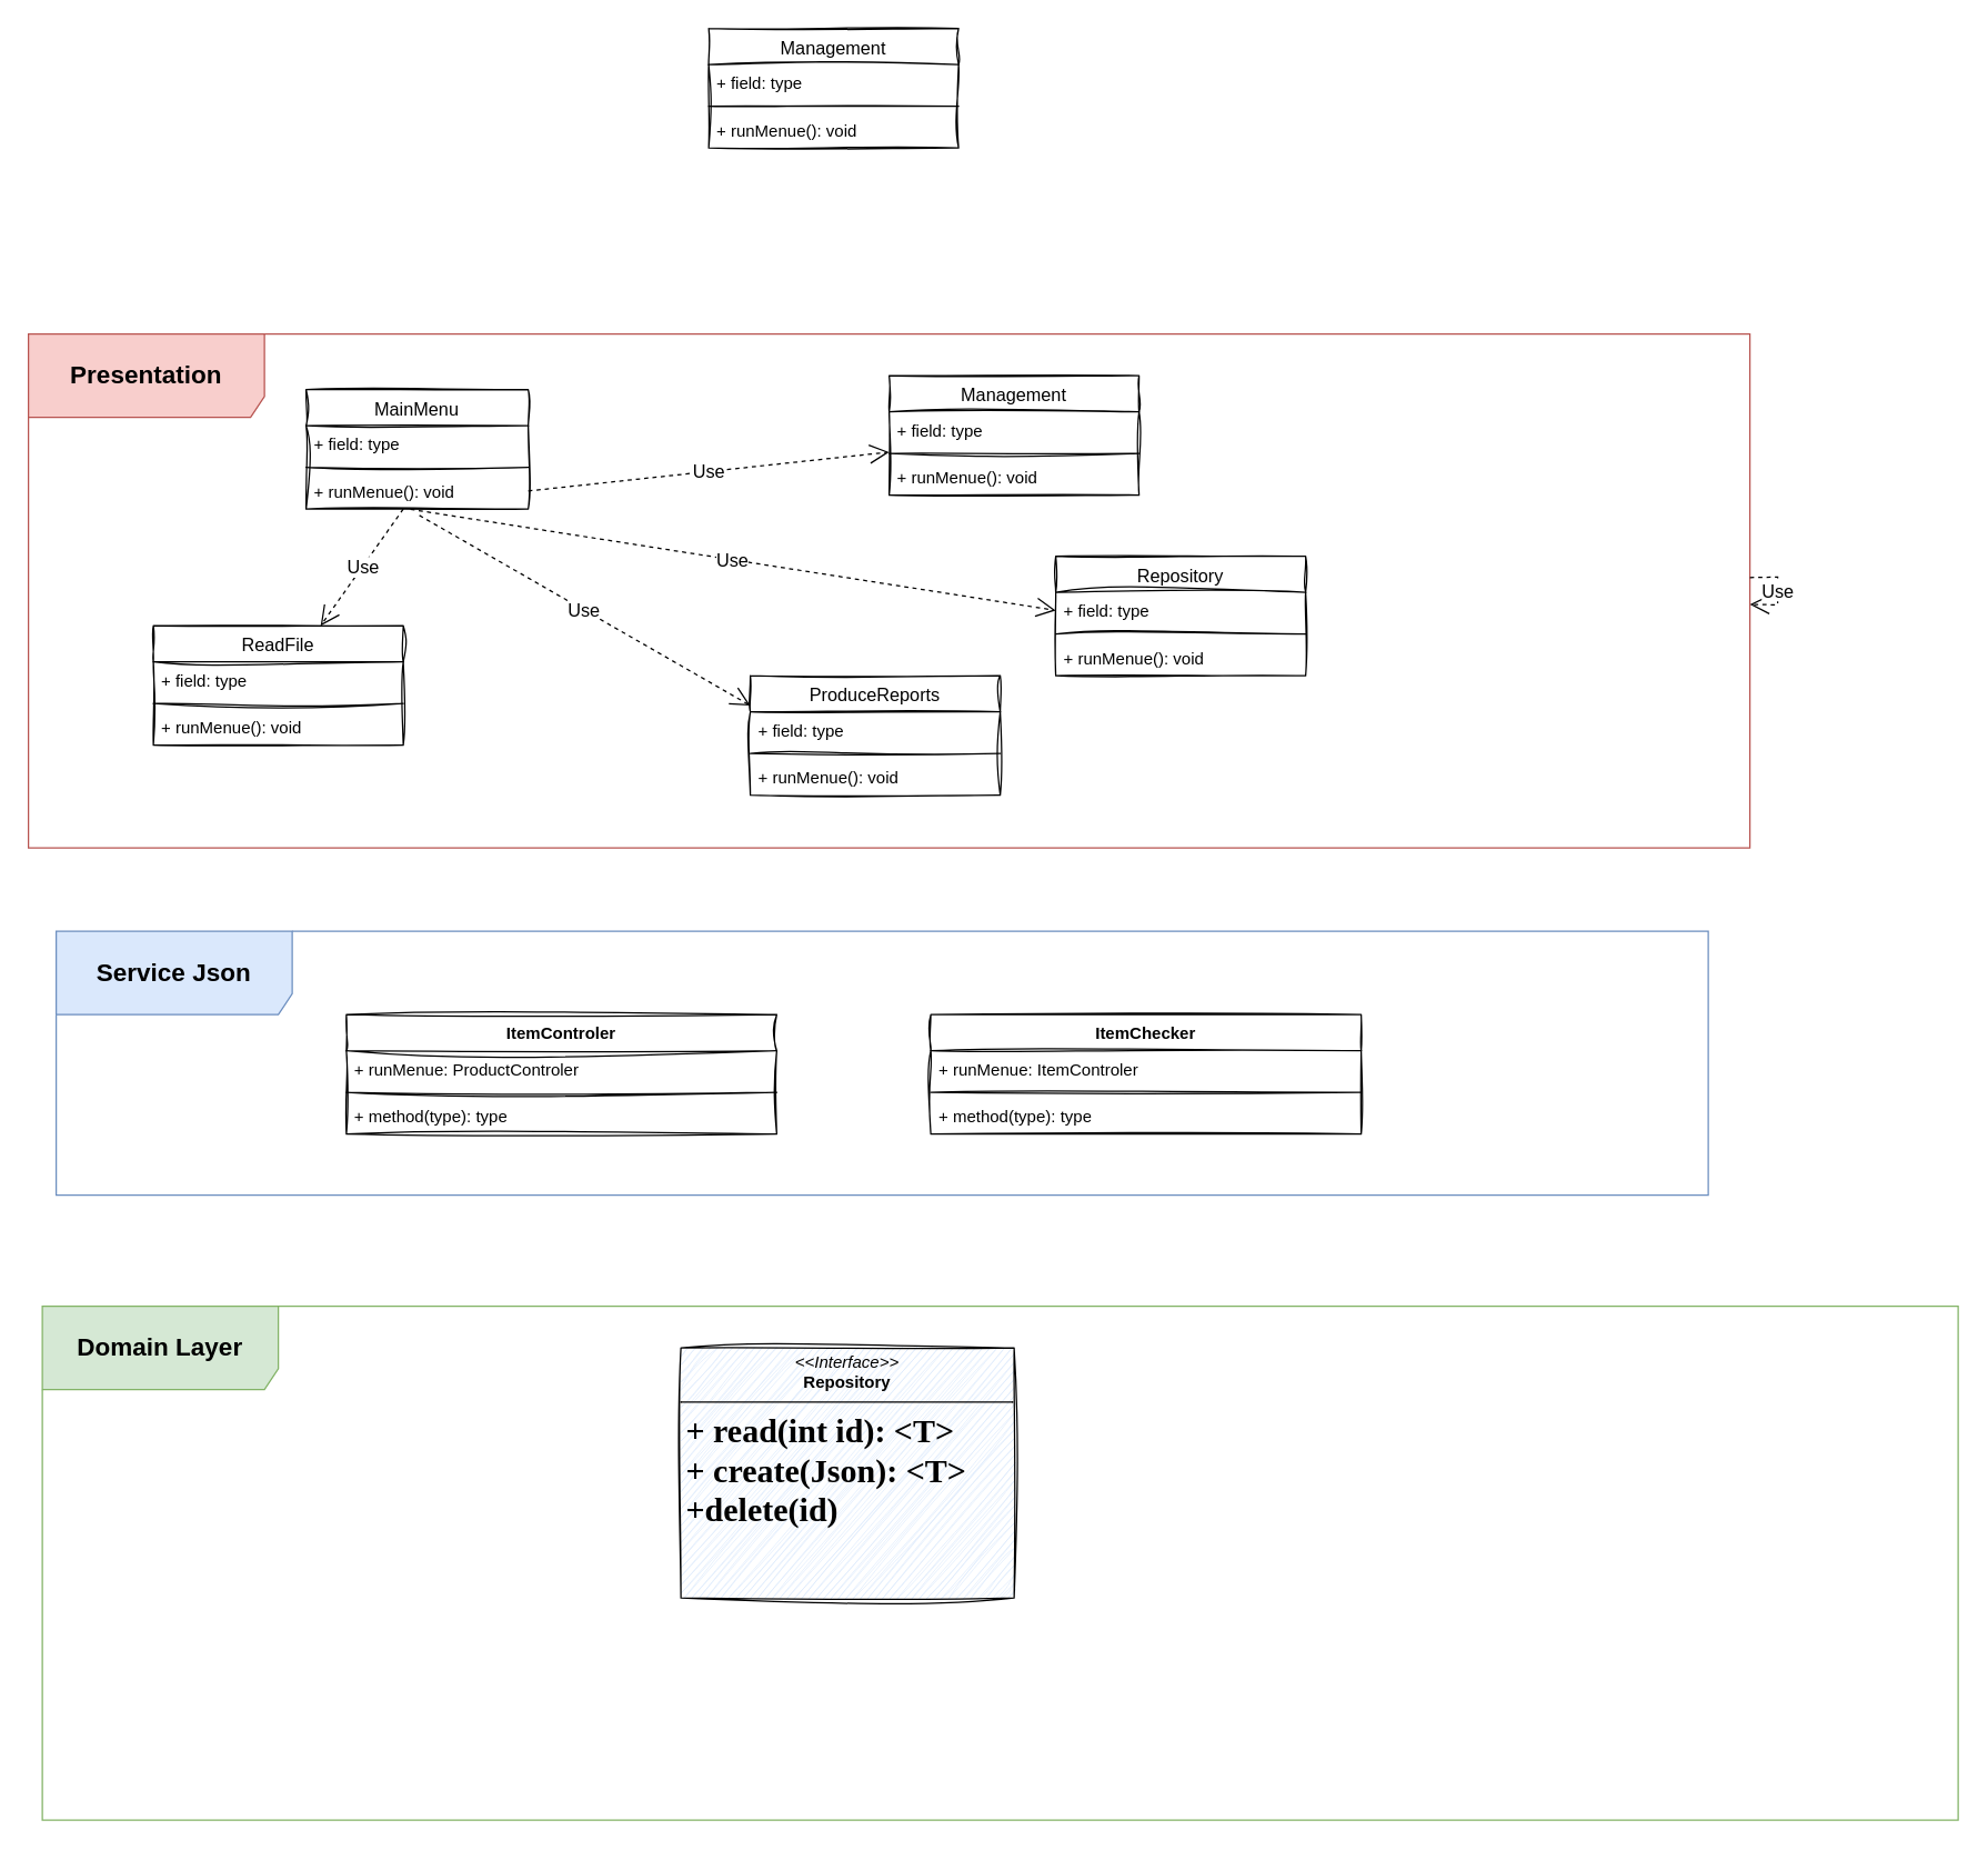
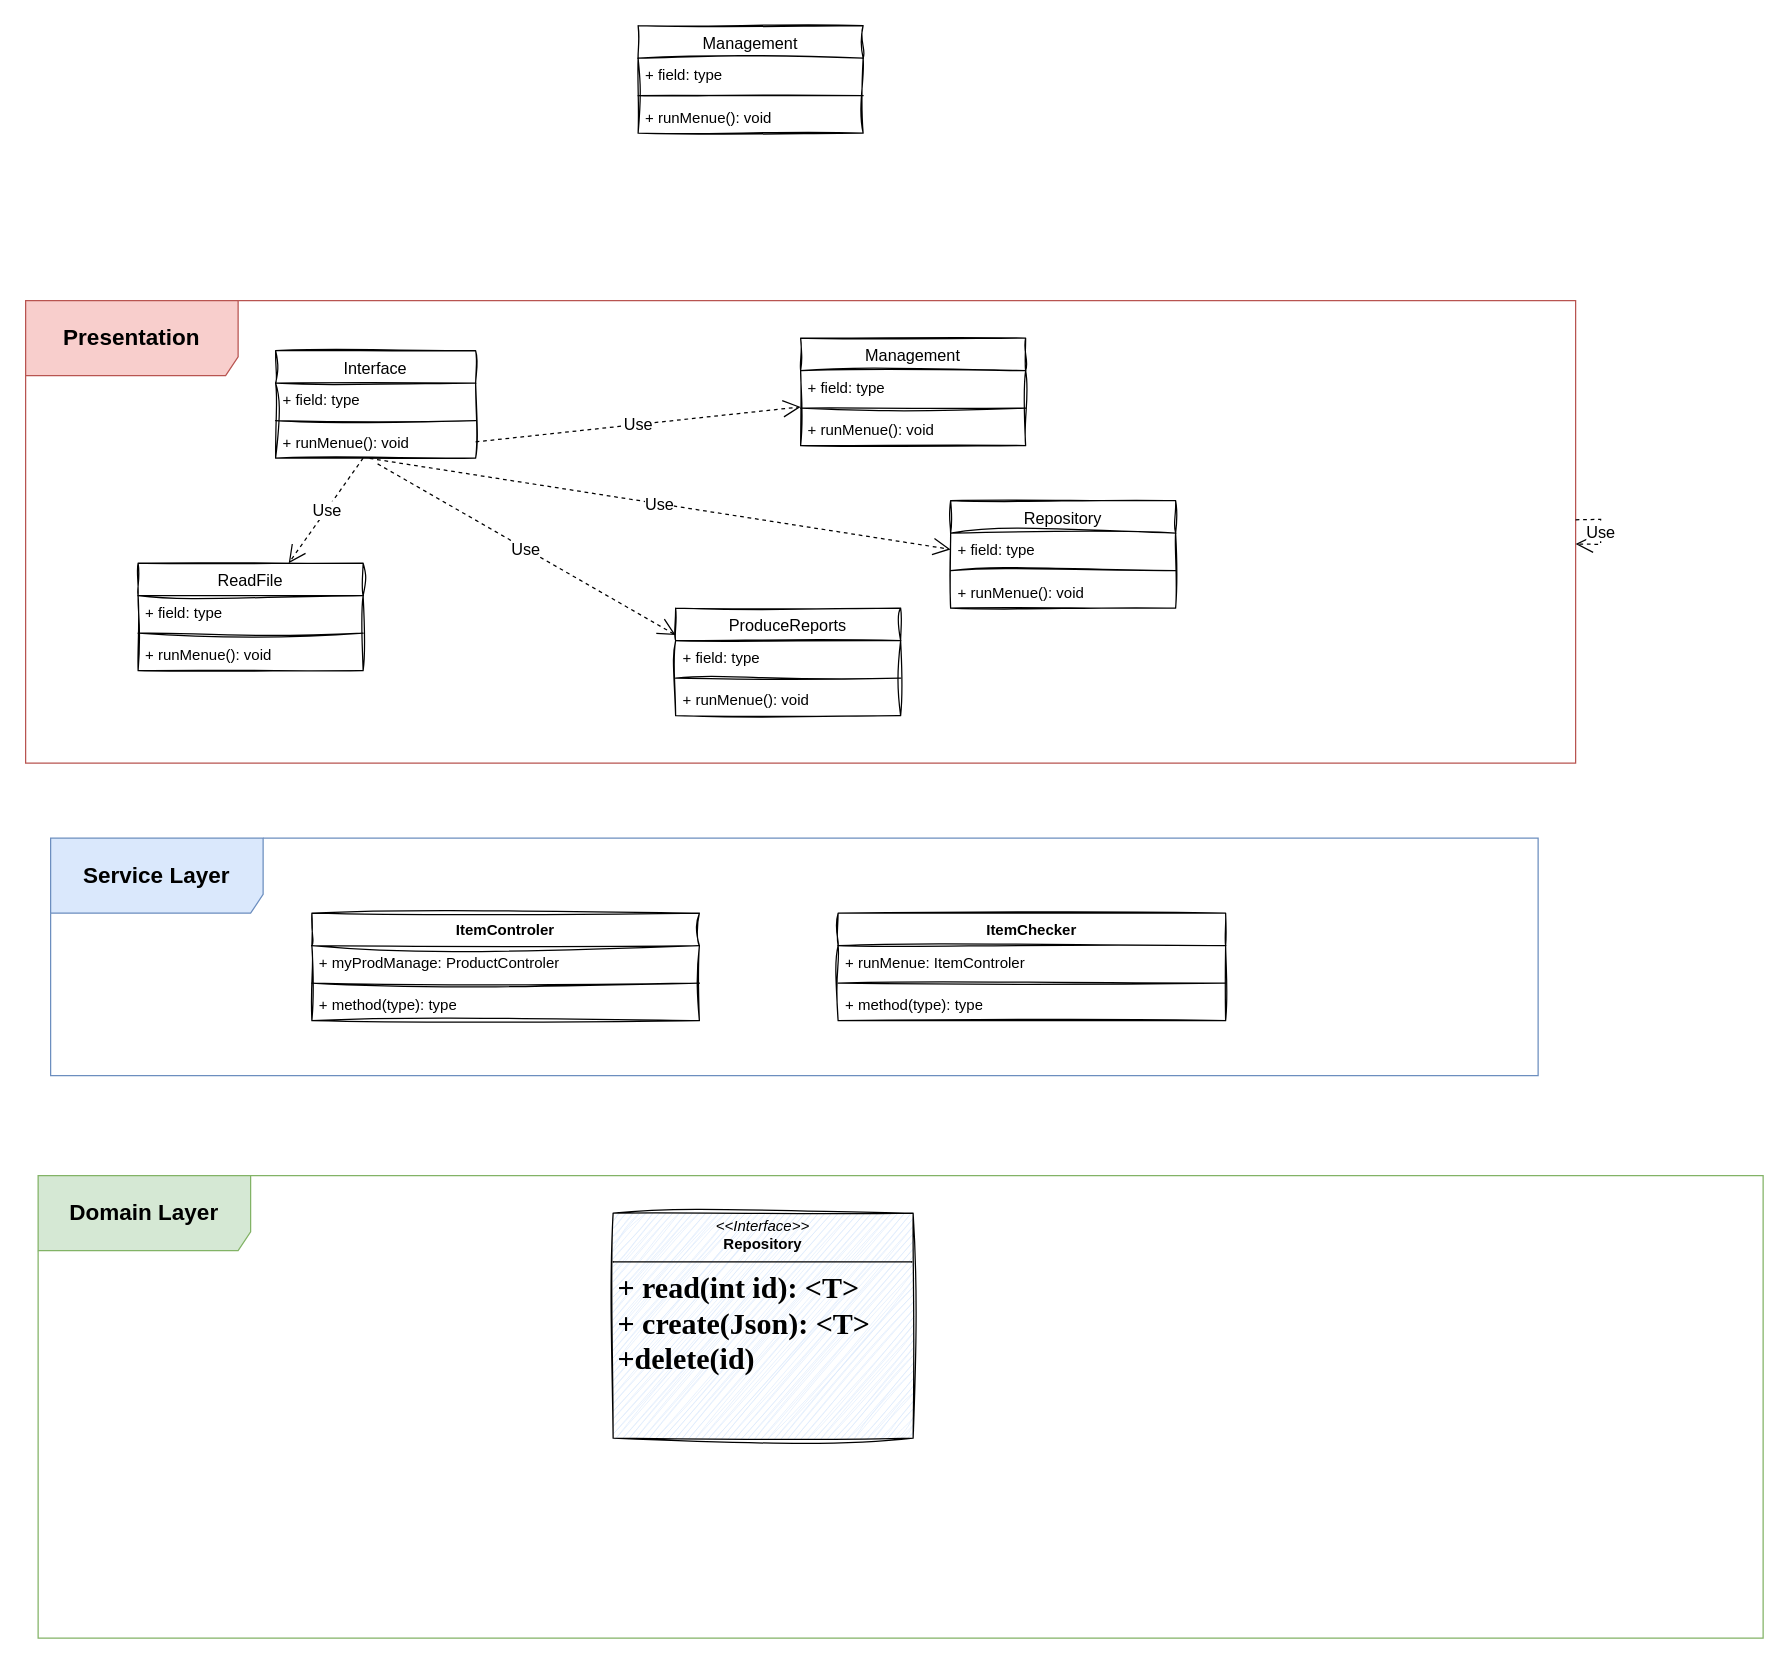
- <mxCell id="10" value="&lt;span style=&quot;font-family: Helvetica; font-size: 13px; font-weight: 400;&quot;&gt;MainMenu&lt;/span&gt;" style="swimlane;fontStyle=1;align=center;verticalAlign=top;childLayout=stackLayout;horizontal=1;startSize=26;horizontalStack=0;resizeParent=1;resizeParentMax=0;resizeLast=0;collapsible=1;marginBottom=0;whiteSpace=wrap;html=1;sketch=1;hachureGap=4;jiggle=2;curveFitting=1;fontFamily=Architects Daughter;fontSource=https%3A%2F%2Ffonts.googleapis.com%2Fcss%3Ffamily%3DArchitects%2BDaughter;" vertex="1" parent="1"><mxGeometry x="220" y="280" width="160" height="86" as="geometry" /></mxCell>
+ <mxCell id="10" value="&lt;span style=&quot;font-family: Helvetica; font-size: 13px; font-weight: 400;&quot;&gt;Interface&lt;/span&gt;" style="swimlane;fontStyle=1;align=center;verticalAlign=top;childLayout=stackLayout;horizontal=1;startSize=26;horizontalStack=0;resizeParent=1;resizeParentMax=0;resizeLast=0;collapsible=1;marginBottom=0;whiteSpace=wrap;html=1;sketch=1;hachureGap=4;jiggle=2;curveFitting=1;fontFamily=Architects Daughter;fontSource=https%3A%2F%2Ffonts.googleapis.com%2Fcss%3Ffamily%3DArchitects%2BDaughter;" vertex="1" parent="1"><mxGeometry x="220" y="280" width="160" height="86" as="geometry" /></mxCell>
- <mxCell id="7" value="&lt;h2&gt;Service Json&lt;/h2&gt;" style="shape=umlFrame;whiteSpace=wrap;html=1;pointerEvents=0;width=170;height=60;fillColor=#dae8fc;strokeColor=#6c8ebf;fontFamily=Helvetica;" vertex="1" parent="1"><mxGeometry x="40" y="670" width="1190" height="190" as="geometry" /></mxCell>
+ <mxCell id="7" value="&lt;h2&gt;Service Layer&lt;/h2&gt;" style="shape=umlFrame;whiteSpace=wrap;html=1;pointerEvents=0;width=170;height=60;fillColor=#dae8fc;strokeColor=#6c8ebf;fontFamily=Helvetica;" vertex="1" parent="1"><mxGeometry x="40" y="670" width="1190" height="190" as="geometry" /></mxCell>
- <mxCell id="32" value="&lt;span style=&quot;font-family: Helvetica;&quot;&gt;+ runMenue: ProductControler&lt;/span&gt;" style="text;strokeColor=none;fillColor=none;align=left;verticalAlign=top;spacingLeft=4;spacingRight=4;overflow=hidden;rotatable=0;points=[[0,0.5],[1,0.5]];portConstraint=eastwest;whiteSpace=wrap;html=1;fontFamily=Architects Daughter;fontSource=https%3A%2F%2Ffonts.googleapis.com%2Fcss%3Ffamily%3DArchitects%2BDaughter;" vertex="1" parent="31"><mxGeometry y="26" width="310" height="26" as="geometry" /></mxCell>
+ <mxCell id="32" value="&lt;span style=&quot;font-family: Helvetica;&quot;&gt;+ myProdManage: ProductControler&lt;/span&gt;" style="text;strokeColor=none;fillColor=none;align=left;verticalAlign=top;spacingLeft=4;spacingRight=4;overflow=hidden;rotatable=0;points=[[0,0.5],[1,0.5]];portConstraint=eastwest;whiteSpace=wrap;html=1;fontFamily=Architects Daughter;fontSource=https%3A%2F%2Ffonts.googleapis.com%2Fcss%3Ffamily%3DArchitects%2BDaughter;" vertex="1" parent="31"><mxGeometry y="26" width="310" height="26" as="geometry" /></mxCell>
